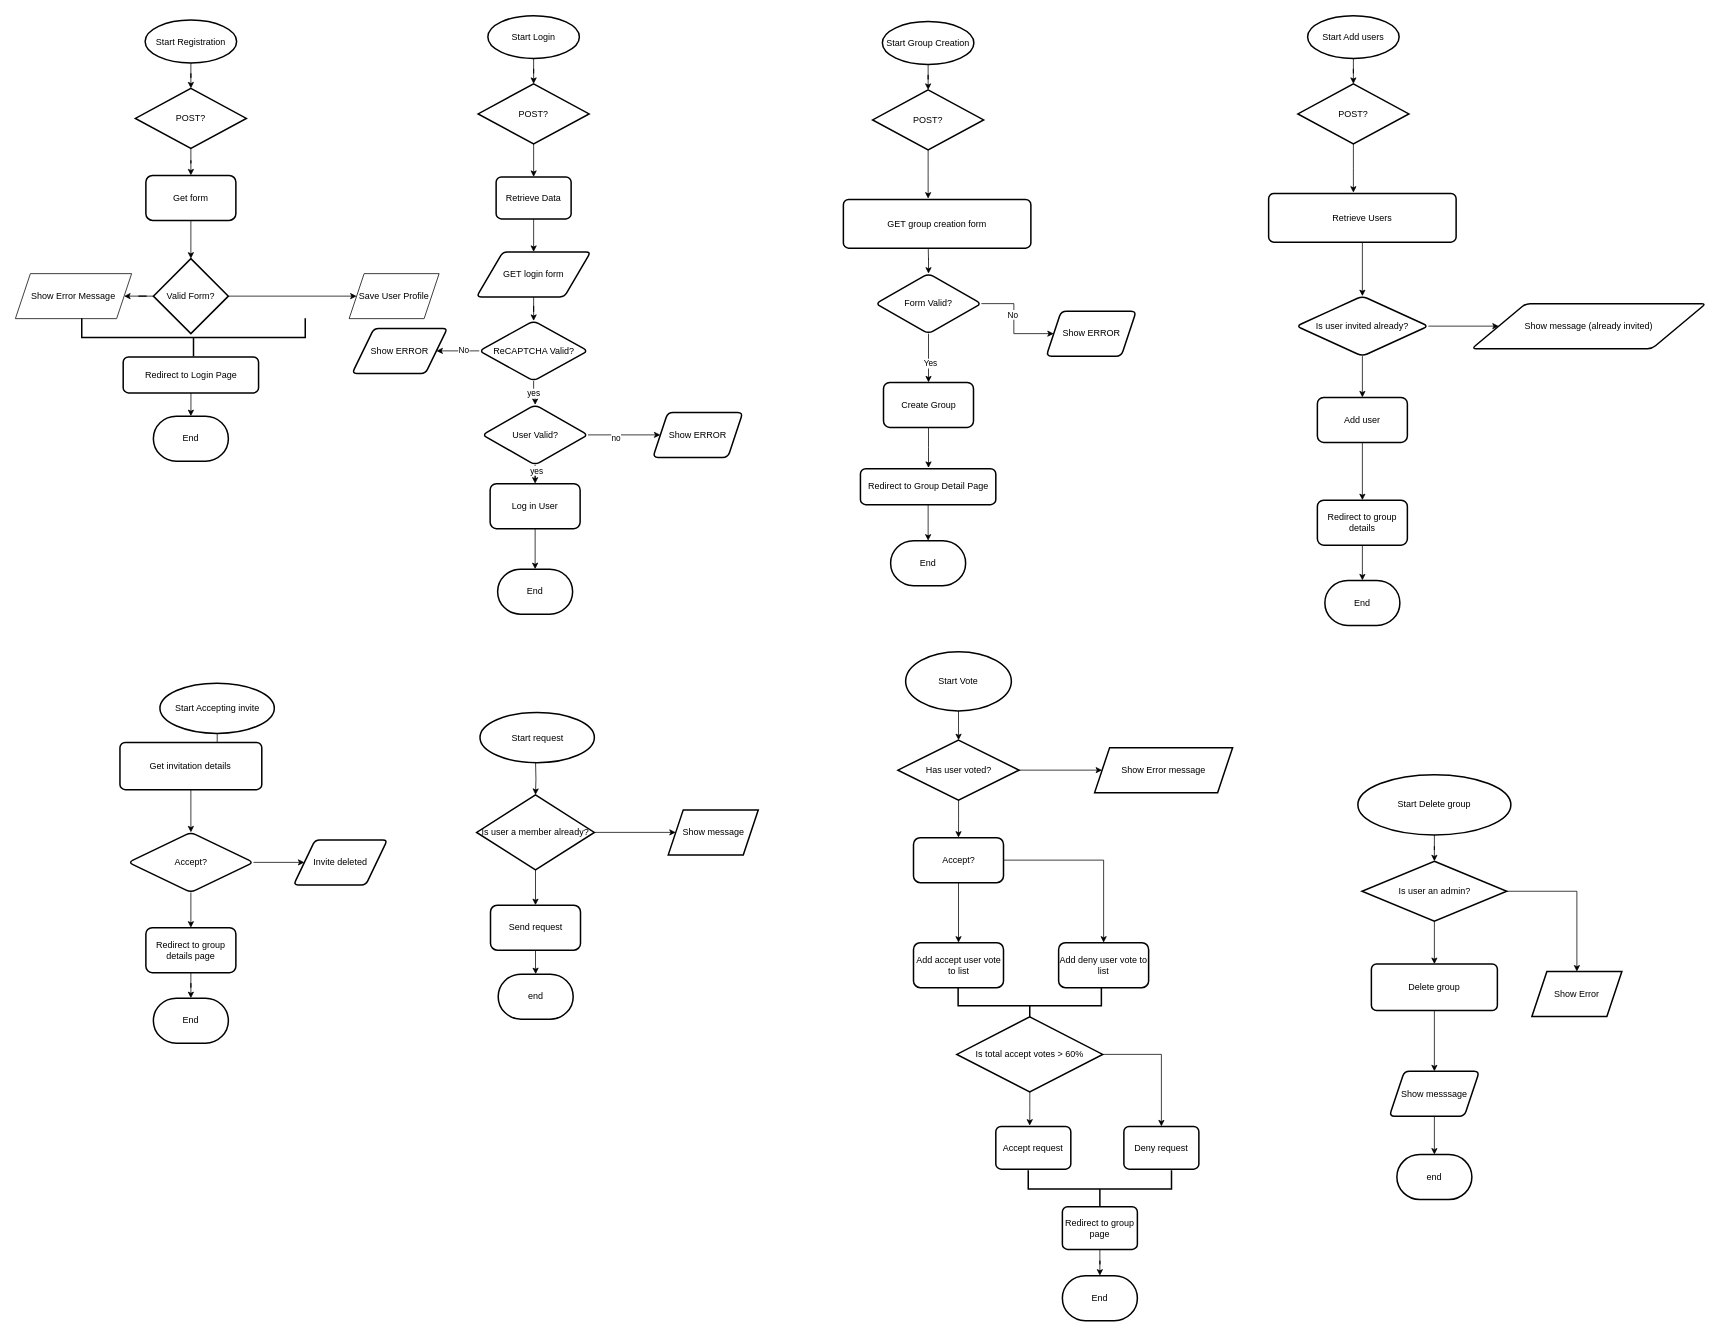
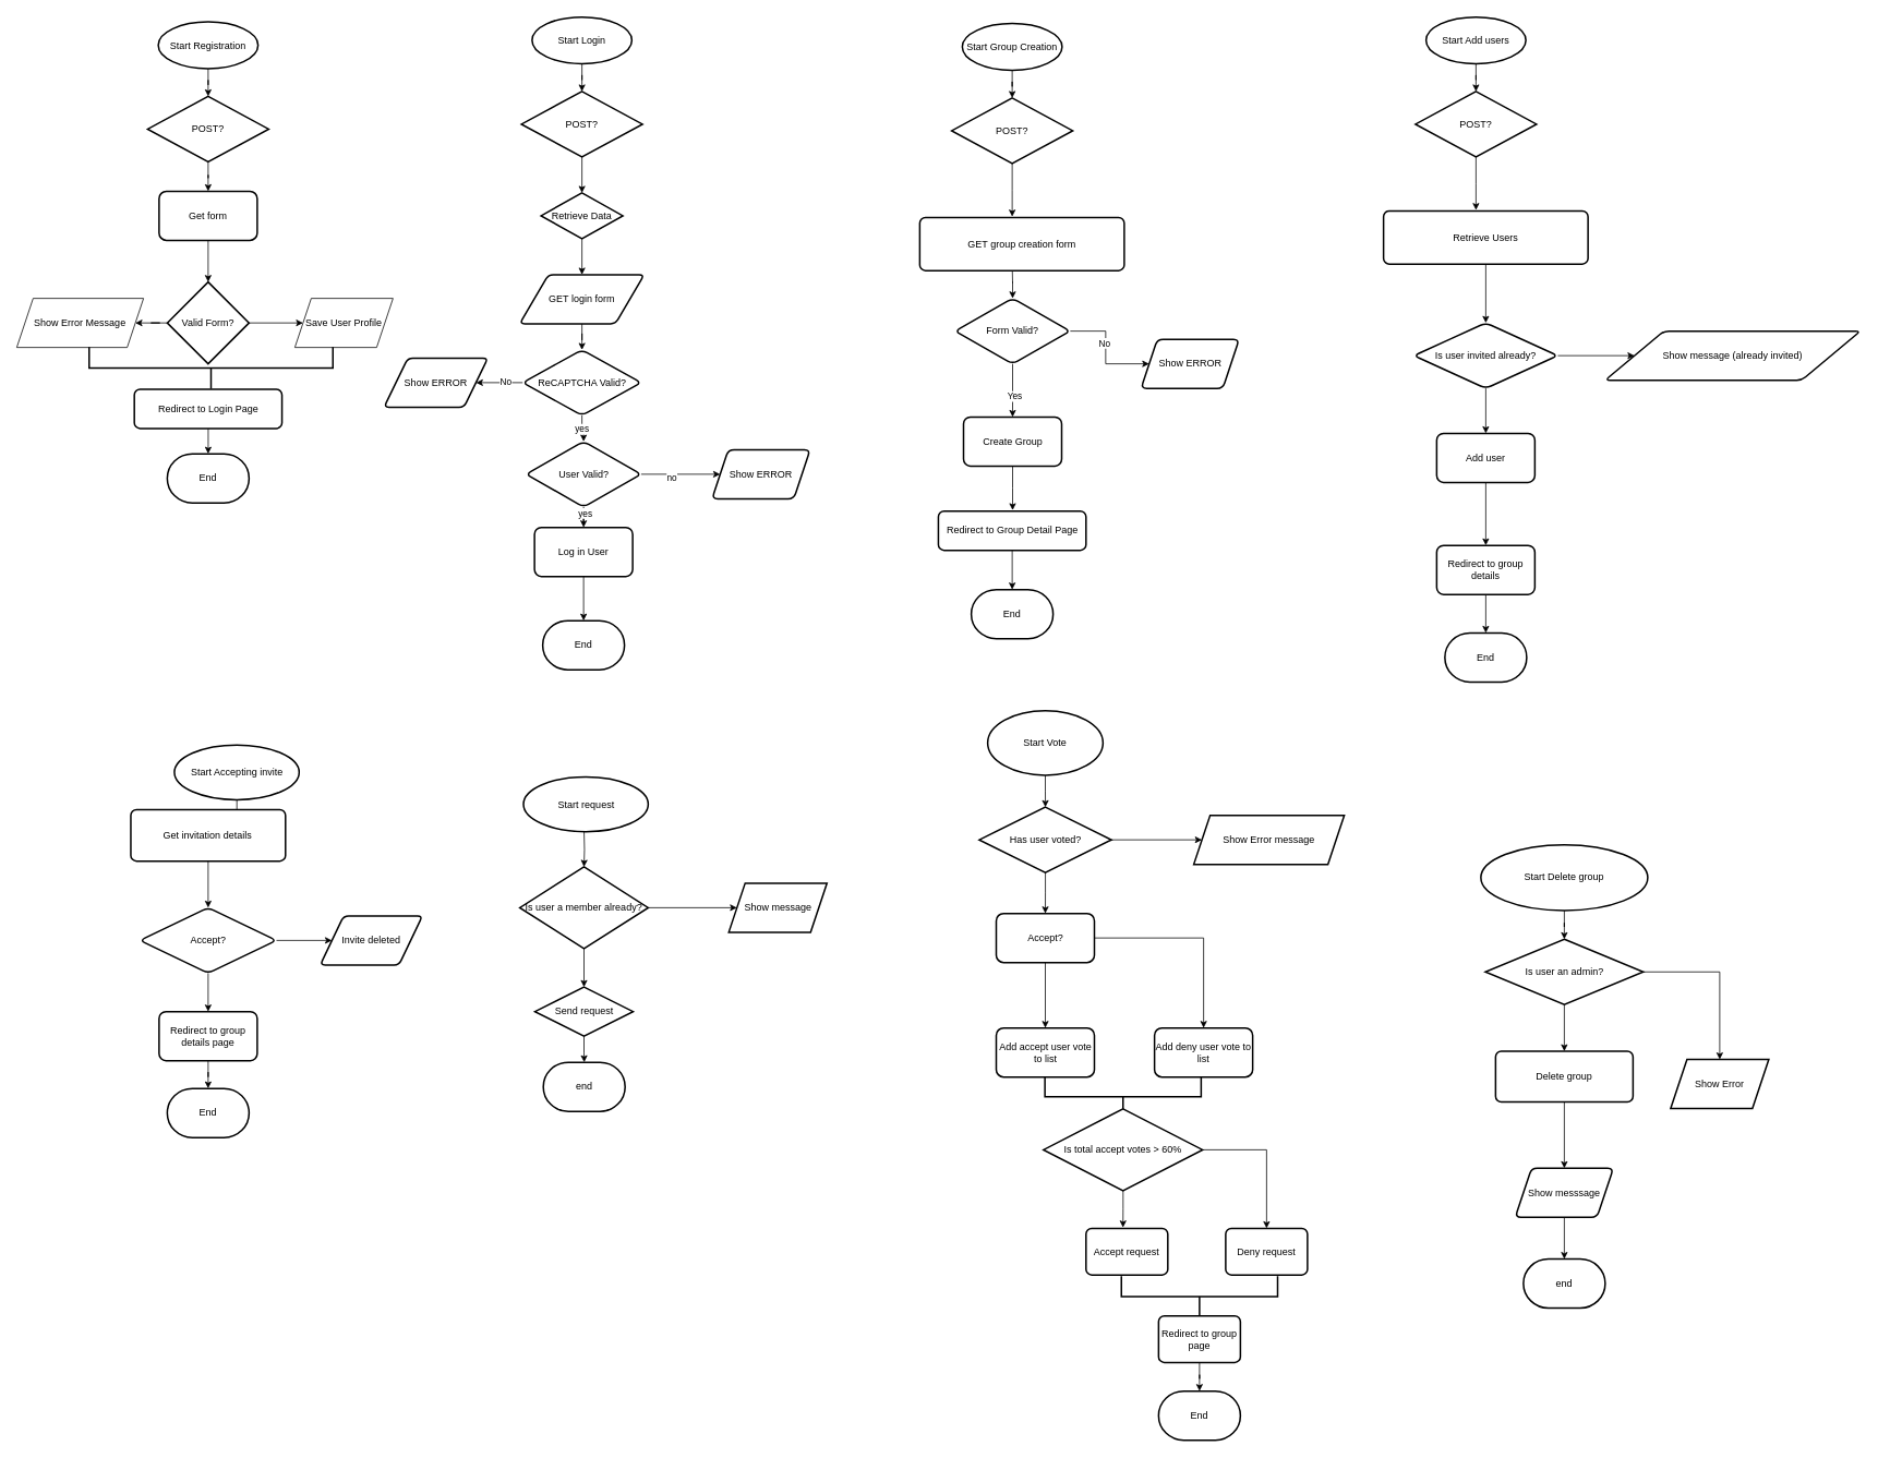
- <mxCell id="22" value="Retrieve Data" style="rounded=1;whiteSpace=wrap;html=1;absoluteArcSize=1;arcSize=14;strokeWidth=2;" vertex="1" parent="1"><mxGeometry x="661" y="235" width="100" height="56" as="geometry" /></mxCell>
+ <mxCell id="22" value="Retrieve Data" style="rhombus;whiteSpace=wrap;html=1;absoluteArcSize=1;arcSize=14;strokeWidth=2;" vertex="1" parent="1"><mxGeometry x="661" y="235" width="100" height="56" as="geometry" /></mxCell>
- <mxCell id="11" value="Save User Profile" style="shape=parallelogram;perimeter=parallelogramPerimeter;whiteSpace=wrap;html=1;fixedSize=1;" vertex="1" parent="1"><mxGeometry x="465" y="364" width="120" height="60" as="geometry" /></mxCell>
+ <mxCell id="11" value="Save User Profile" style="shape=parallelogram;perimeter=parallelogramPerimeter;whiteSpace=wrap;html=1;fixedSize=1;" vertex="1" parent="1"><mxGeometry x="360" y="364" width="120" height="60" as="geometry" /></mxCell>
- <mxCell id="89" value="Send request" style="rounded=1;whiteSpace=wrap;html=1;strokeWidth=2;" vertex="1" parent="1"><mxGeometry x="653.5" y="1206" width="120" height="60" as="geometry" /></mxCell>
+ <mxCell id="89" value="Send request" style="rhombus;whiteSpace=wrap;html=1;strokeWidth=2;" vertex="1" parent="1"><mxGeometry x="653.5" y="1206" width="120" height="60" as="geometry" /></mxCell>
